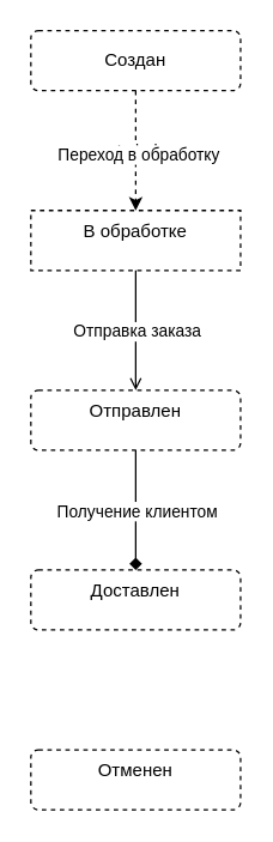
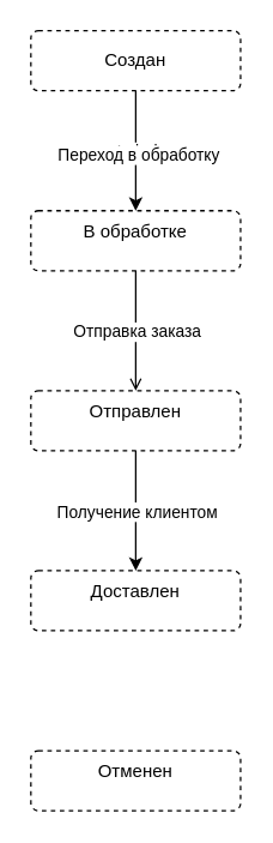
- <mxCell id="7" value="" style="endArrow=classic;html=1;rounded=0;exitX=0.5;exitY=1;exitDx=0;exitDy=0;dashed=1;" parent="1" source="2" target="3" edge="1"><mxGeometry relative="1" as="geometry"><mxPoint x="130" y="110" as="sourcePoint" /><mxPoint x="230" y="110" as="targetPoint" /></mxGeometry></mxCell>
+ <mxCell id="7" value="" style="endArrow=classic;html=1;rounded=0;exitX=0.5;exitY=1;exitDx=0;exitDy=0;" parent="1" source="2" target="3" edge="1"><mxGeometry relative="1" as="geometry"><mxPoint x="130" y="110" as="sourcePoint" /><mxPoint x="230" y="110" as="targetPoint" /></mxGeometry></mxCell>
- <mxCell id="3" value="В обработке" style="html=1;align=center;verticalAlign=top;absoluteArcSize=1;arcSize=10;dashed=1;whiteSpace=wrap;rounded=0;" parent="1" vertex="1"><mxGeometry x="20" y="140" width="140" height="40" as="geometry" /></mxCell>
+ <mxCell id="3" value="В обработке" style="html=1;align=center;verticalAlign=top;rounded=1;absoluteArcSize=1;arcSize=10;dashed=1;whiteSpace=wrap;" parent="1" vertex="1"><mxGeometry x="20" y="140" width="140" height="40" as="geometry" /></mxCell>
- <mxCell id="12" value="" style="endArrow=diamond;html=1;rounded=0;exitX=0.5;exitY=1;exitDx=0;exitDy=0;entryX=0.5;entryY=0;entryDx=0;entryDy=0;" parent="1" source="4" target="5" edge="1"><mxGeometry relative="1" as="geometry"><mxPoint x="70" y="380" as="sourcePoint" /><mxPoint x="170" y="380" as="targetPoint" /></mxGeometry></mxCell>
+ <mxCell id="12" value="" style="endArrow=classic;html=1;rounded=0;exitX=0.5;exitY=1;exitDx=0;exitDy=0;entryX=0.5;entryY=0;entryDx=0;entryDy=0;" parent="1" source="4" target="5" edge="1"><mxGeometry relative="1" as="geometry"><mxPoint x="70" y="380" as="sourcePoint" /><mxPoint x="170" y="380" as="targetPoint" /></mxGeometry></mxCell>
